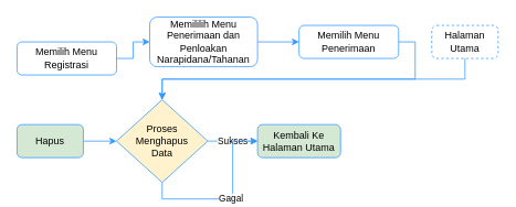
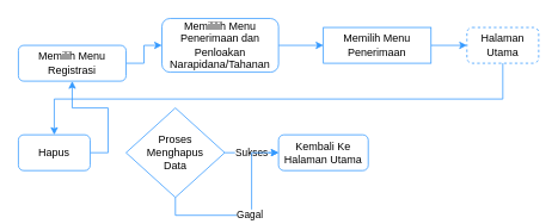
- <mxCell id="13" value="Memilih Menu Penerimaan" style="rounded=1;whiteSpace=wrap;html=1;strokeColor=#3399FF;" vertex="1" parent="1"><mxGeometry x="360" y="30" width="120" height="40" as="geometry" /></mxCell>
+ <mxCell id="13" value="Memilih Menu Penerimaan" style="whiteSpace=wrap;html=1;strokeColor=#3399FF;rounded=0;" vertex="1" parent="1"><mxGeometry x="360" y="30" width="120" height="40" as="geometry" /></mxCell>
- <mxCell id="12" style="edgeStyle=orthogonalEdgeStyle;rounded=0;orthogonalLoop=1;jettySize=auto;html=1;exitX=1;exitY=0.5;exitDx=0;exitDy=0;strokeColor=#3399FF;" edge="1" parent="1" source="13" target="6"><mxGeometry relative="1" as="geometry" /></mxCell>
+ <mxCell id="12" style="edgeStyle=orthogonalEdgeStyle;rounded=0;orthogonalLoop=1;jettySize=auto;html=1;exitX=1;exitY=0.5;exitDx=0;exitDy=0;strokeColor=#3399FF;" edge="1" parent="1" source="13" target="15"><mxGeometry relative="1" as="geometry" /></mxCell>
- <mxCell id="14" style="edgeStyle=orthogonalEdgeStyle;rounded=0;orthogonalLoop=1;jettySize=auto;html=1;exitX=0.5;exitY=1;exitDx=0;exitDy=0;strokeColor=#3399FF;" edge="1" parent="1" source="15" target="6"><mxGeometry relative="1" as="geometry" /></mxCell>
+ <mxCell id="14" style="edgeStyle=orthogonalEdgeStyle;rounded=0;orthogonalLoop=1;jettySize=auto;html=1;exitX=0.5;exitY=1;exitDx=0;exitDy=0;entryX=0.5;entryY=0;entryDx=0;entryDy=0;strokeColor=#3399FF;" edge="1" parent="1" source="15" target="3"><mxGeometry relative="1" as="geometry" /></mxCell>
- <mxCell id="3" value="Hapus" style="rounded=1;whiteSpace=wrap;html=1;strokeColor=#3399FF;fillColor=#d5e8d4;" vertex="1" parent="1"><mxGeometry y="150" width="80" height="40" as="geometry" x="20" /></mxCell>
+ <mxCell id="3" value="Hapus" style="rounded=1;whiteSpace=wrap;html=1;strokeColor=#3399FF;" vertex="1" parent="1"><mxGeometry y="150" width="80" height="40" as="geometry" x="20" /></mxCell>
- <mxCell id="2" style="edgeStyle=orthogonalEdgeStyle;rounded=0;orthogonalLoop=1;jettySize=auto;html=1;exitX=1;exitY=0.5;exitDx=0;exitDy=0;strokeColor=#3399FF;" edge="1" parent="1" source="3" target="6"><mxGeometry relative="1" as="geometry" /></mxCell>
+ <mxCell id="2" style="edgeStyle=orthogonalEdgeStyle;rounded=0;orthogonalLoop=1;jettySize=auto;html=1;exitX=1;exitY=0.5;exitDx=0;exitDy=0;strokeColor=#3399FF;" edge="1" parent="1" source="3" target="9"><mxGeometry relative="1" as="geometry" /></mxCell>
- <mxCell id="6" value="Proses&lt;br&gt;Menghapus&lt;br&gt;Data" style="rhombus;whiteSpace=wrap;html=1;strokeColor=#3399FF;fillColor=#fff2cc;" vertex="1" parent="1"><mxGeometry x="140" y="120" width="110" height="100" as="geometry" /></mxCell>
+ <mxCell id="6" value="Proses&lt;br&gt;Menghapus&lt;br&gt;Data" style="rhombus;whiteSpace=wrap;html=1;strokeColor=#3399FF;" vertex="1" parent="1"><mxGeometry x="140" y="120" width="110" height="100" as="geometry" /></mxCell>
- <mxCell id="7" value="Kembali Ke Halaman Utama" style="rounded=1;whiteSpace=wrap;html=1;strokeColor=#3399FF;fillColor=#d5e8d4;" vertex="1" parent="1"><mxGeometry x="310" y="150" width="100" height="40" as="geometry" /></mxCell>
+ <mxCell id="7" value="Kembali Ke Halaman Utama" style="rounded=1;whiteSpace=wrap;html=1;strokeColor=#3399FF;" vertex="1" parent="1"><mxGeometry x="310" y="150" width="100" height="40" as="geometry" /></mxCell>
